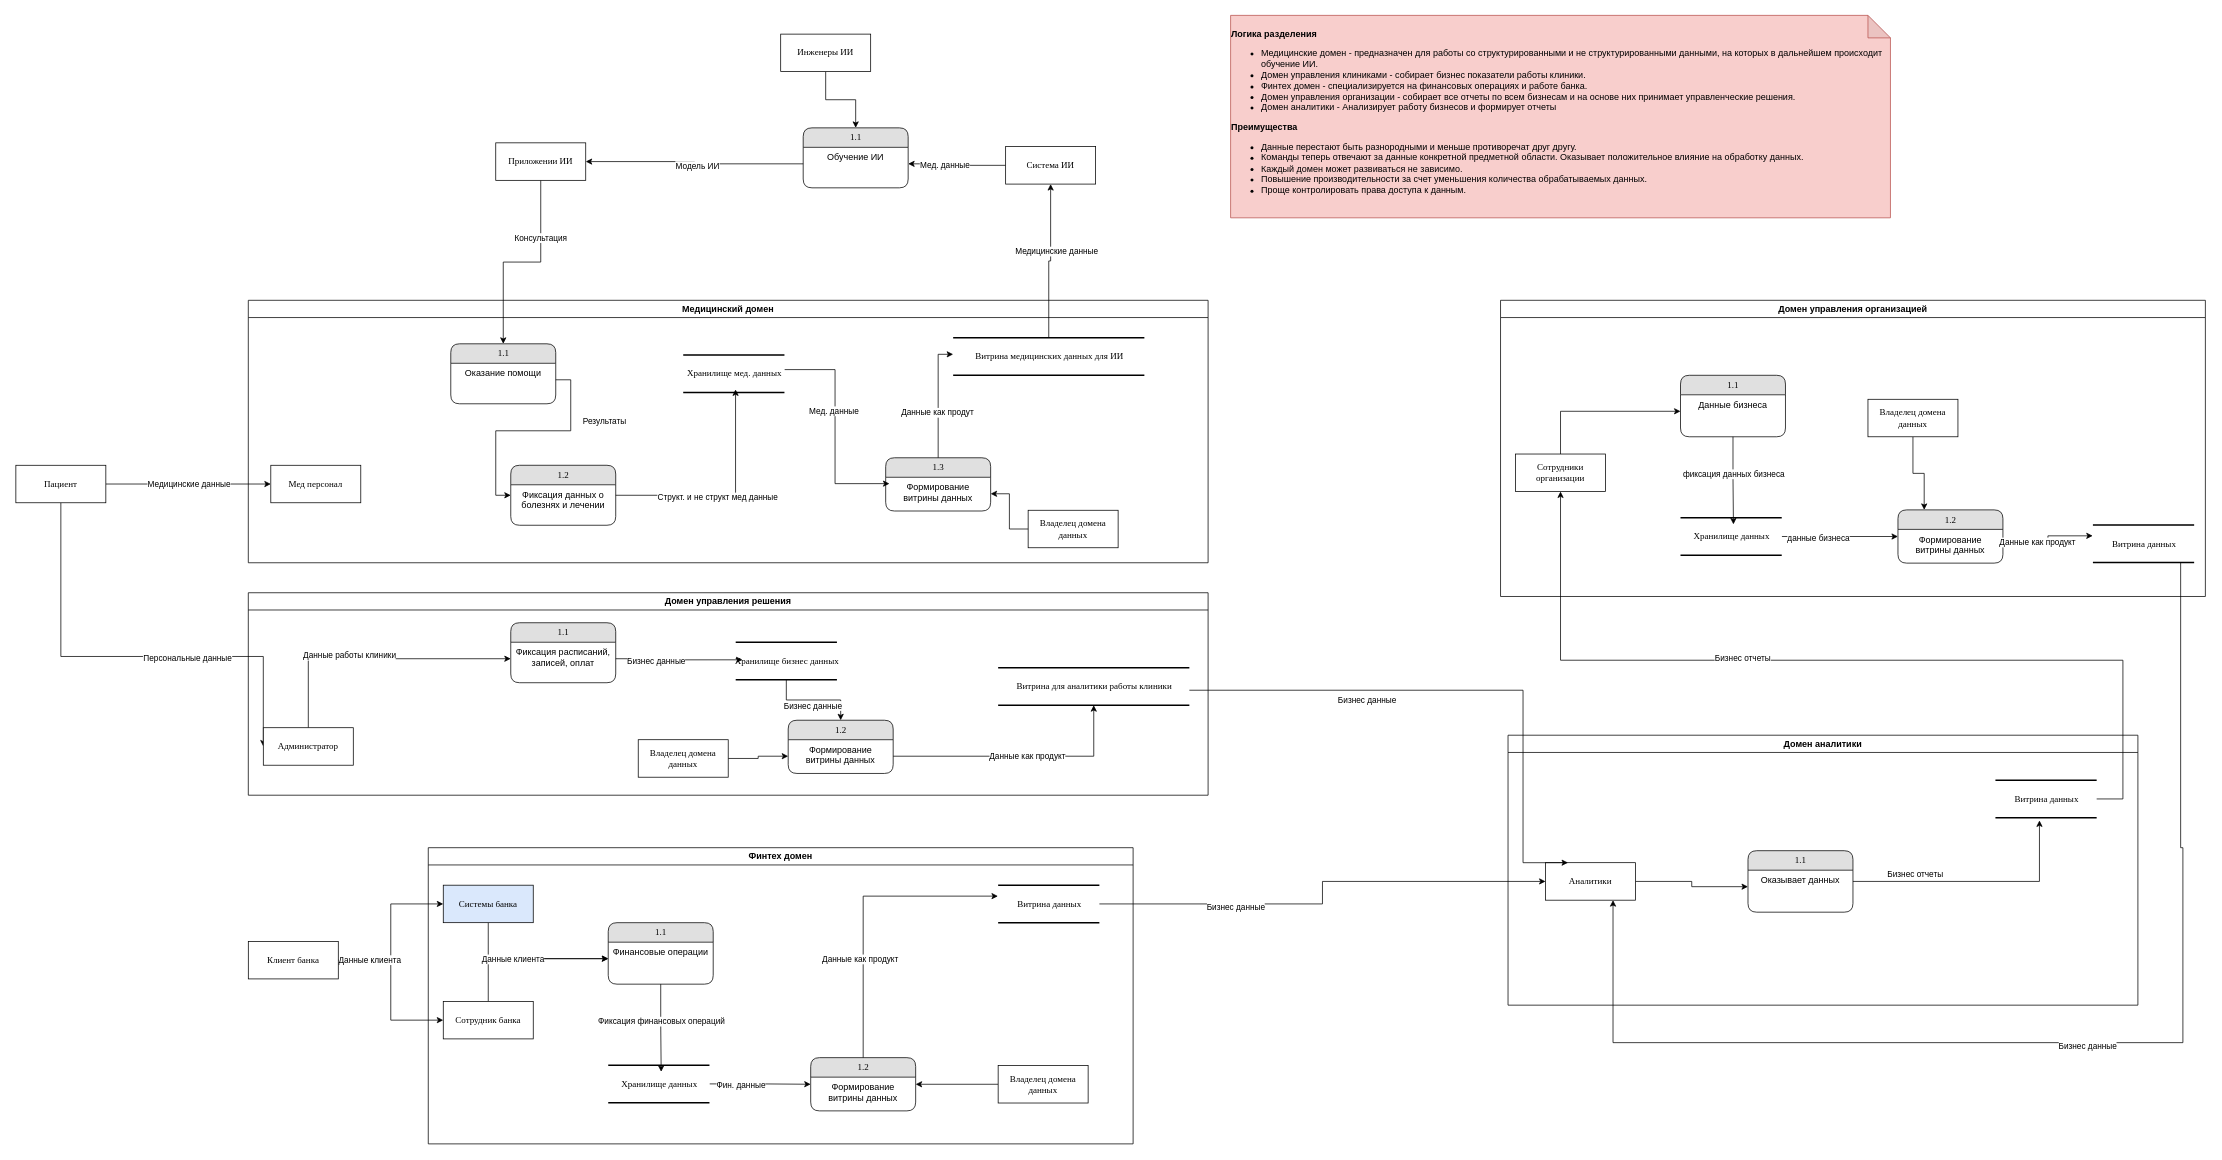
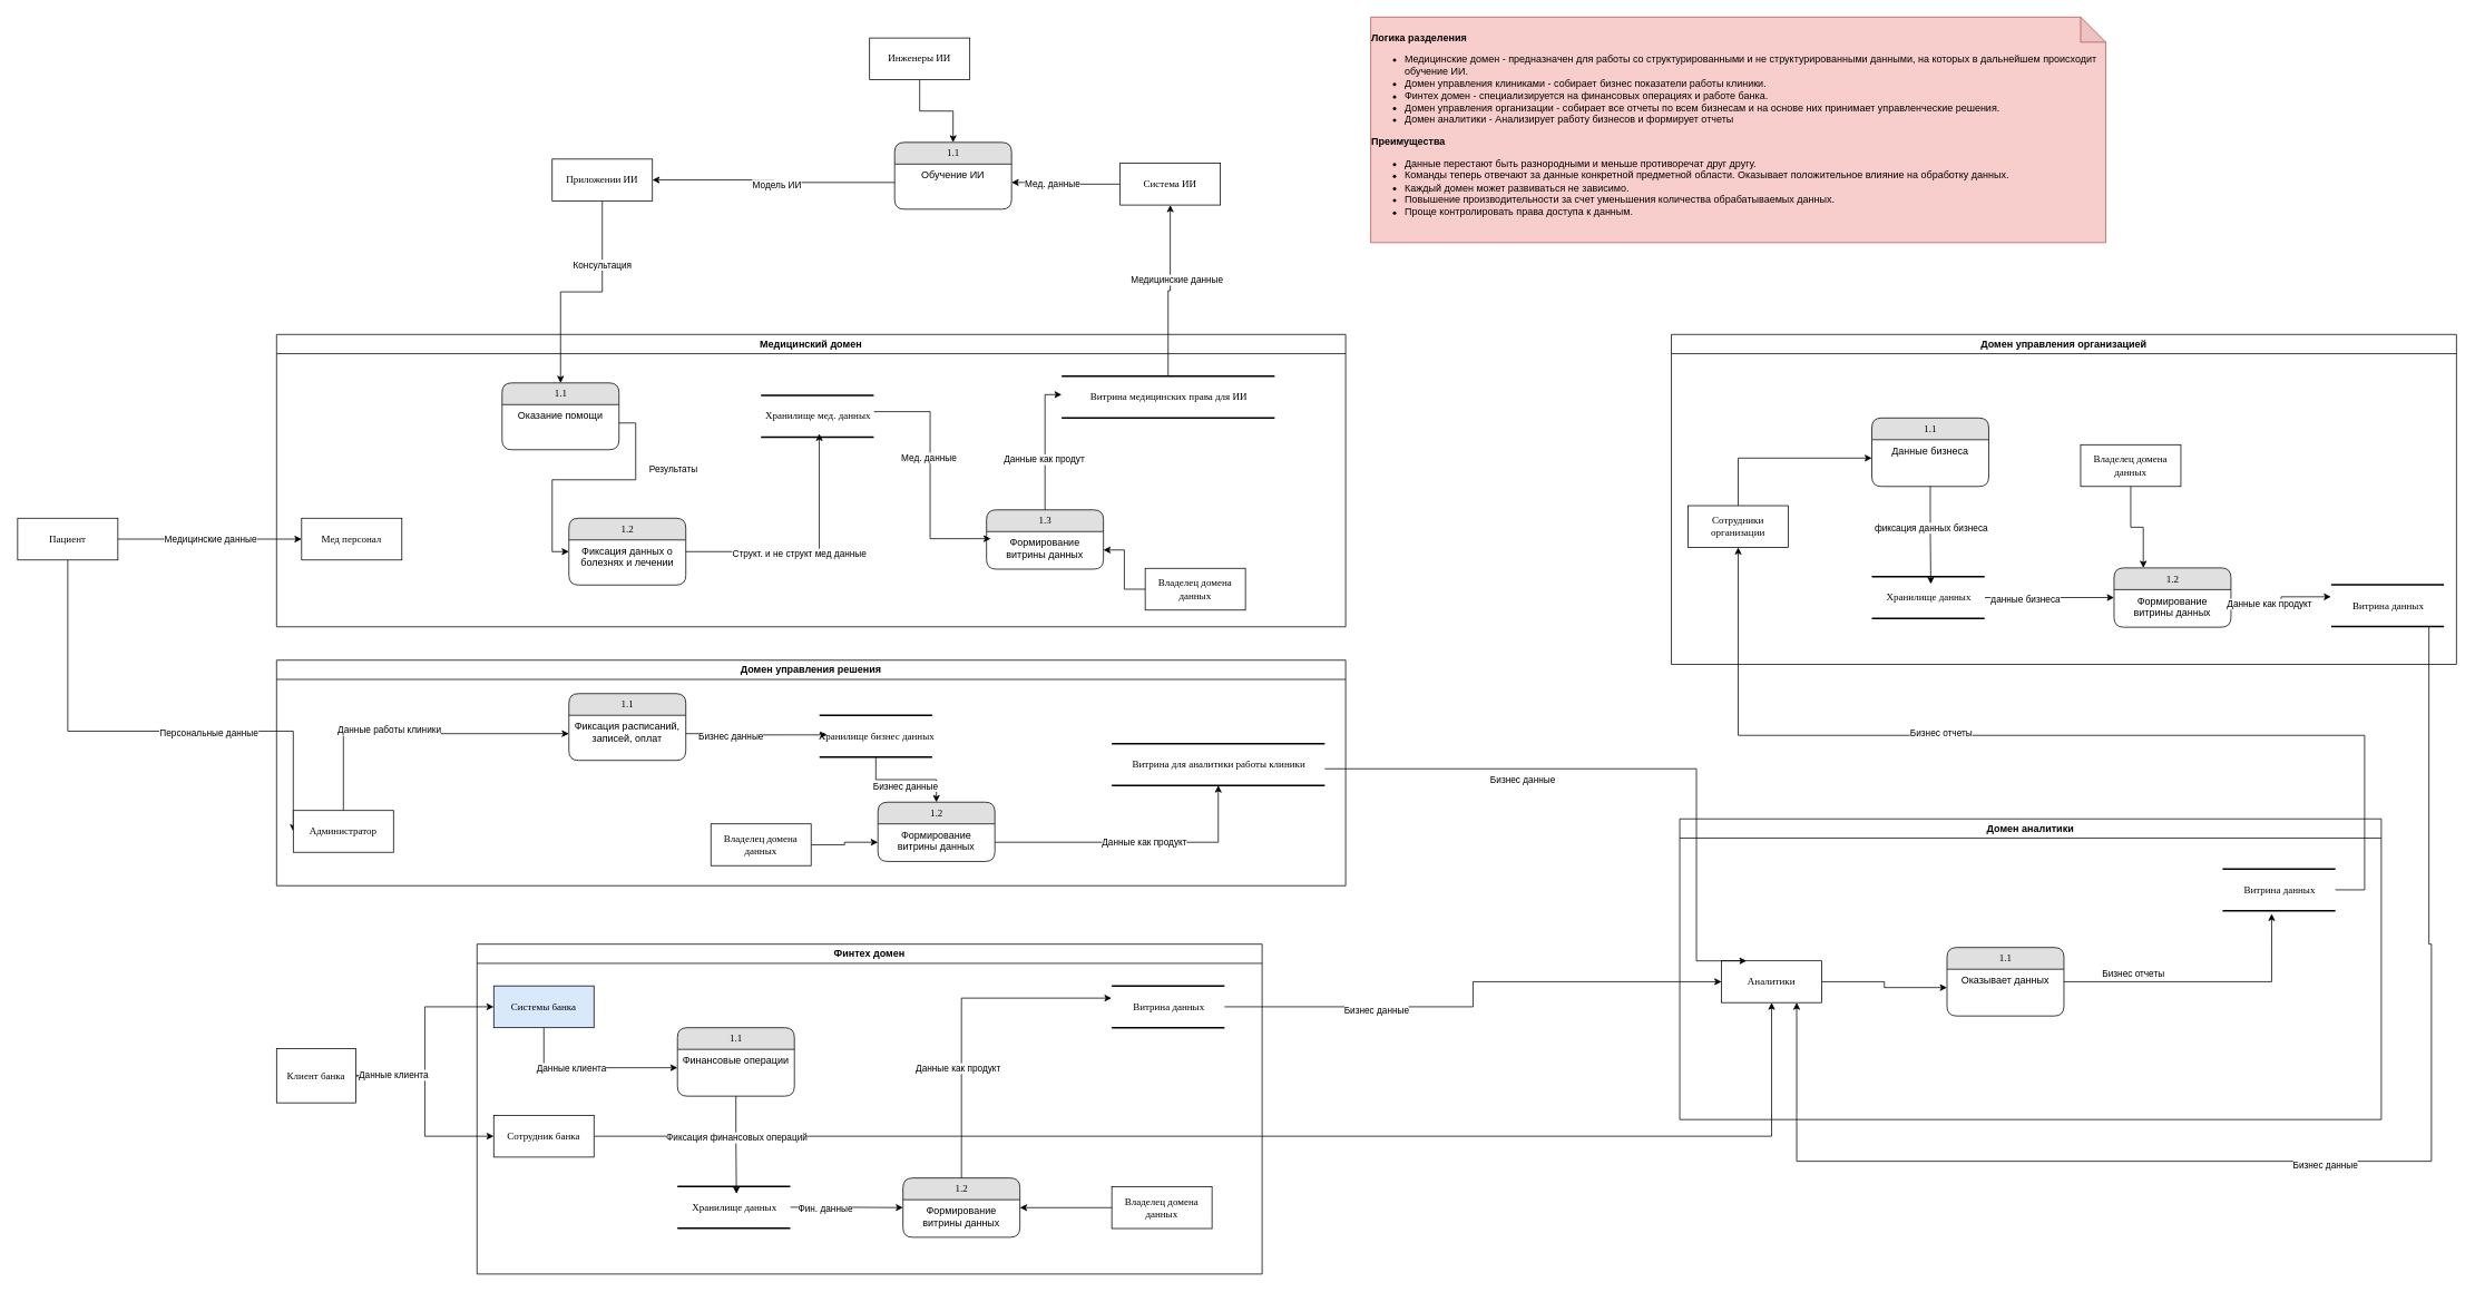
- <mxCell id="3" value="Витрина медицинских данных для ИИ" style="html=1;rounded=0;shadow=0;comic=0;labelBackgroundColor=none;strokeWidth=2;fontFamily=Verdana;fontSize=12;align=center;shape=mxgraph.ios7ui.horLines;" vertex="1" parent="2"><mxGeometry x="940" y="50" width="255" height="50" as="geometry" /></mxCell>
+ <mxCell id="3" value="Витрина медицинских права для ИИ" style="html=1;rounded=0;shadow=0;comic=0;labelBackgroundColor=none;strokeWidth=2;fontFamily=Verdana;fontSize=12;align=center;shape=mxgraph.ios7ui.horLines;" vertex="1" parent="2"><mxGeometry x="940" y="50" width="255" height="50" as="geometry" /></mxCell>
- <mxCell id="53" value="Клиент банка" style="whiteSpace=wrap;html=1;rounded=0;shadow=0;comic=0;labelBackgroundColor=none;strokeWidth=1;fontFamily=Verdana;fontSize=12;align=center;" vertex="1" parent="1"><mxGeometry x="330" y="1255" width="120" height="50" as="geometry" /></mxCell>
+ <mxCell id="53" value="Клиент банка" style="whiteSpace=wrap;html=1;rounded=0;shadow=0;comic=0;labelBackgroundColor=none;strokeWidth=1;fontFamily=Verdana;fontSize=12;align=center;" vertex="1" parent="1"><mxGeometry x="330" y="1255" width="95" height="65" as="geometry" /></mxCell>
- <mxCell id="26" style="edgeStyle=orthogonalEdgeStyle;rounded=0;orthogonalLoop=1;jettySize=auto;html=1;entryX=0;entryY=0.5;entryDx=0;entryDy=0;" edge="1" parent="22" source="27" target="35"><mxGeometry relative="1" as="geometry" /></mxCell>
+ <mxCell id="26" style="edgeStyle=orthogonalEdgeStyle;rounded=0;orthogonalLoop=1;jettySize=auto;html=1;" edge="1" parent="22" source="27" target="45"><mxGeometry relative="1" as="geometry" /></mxCell>
